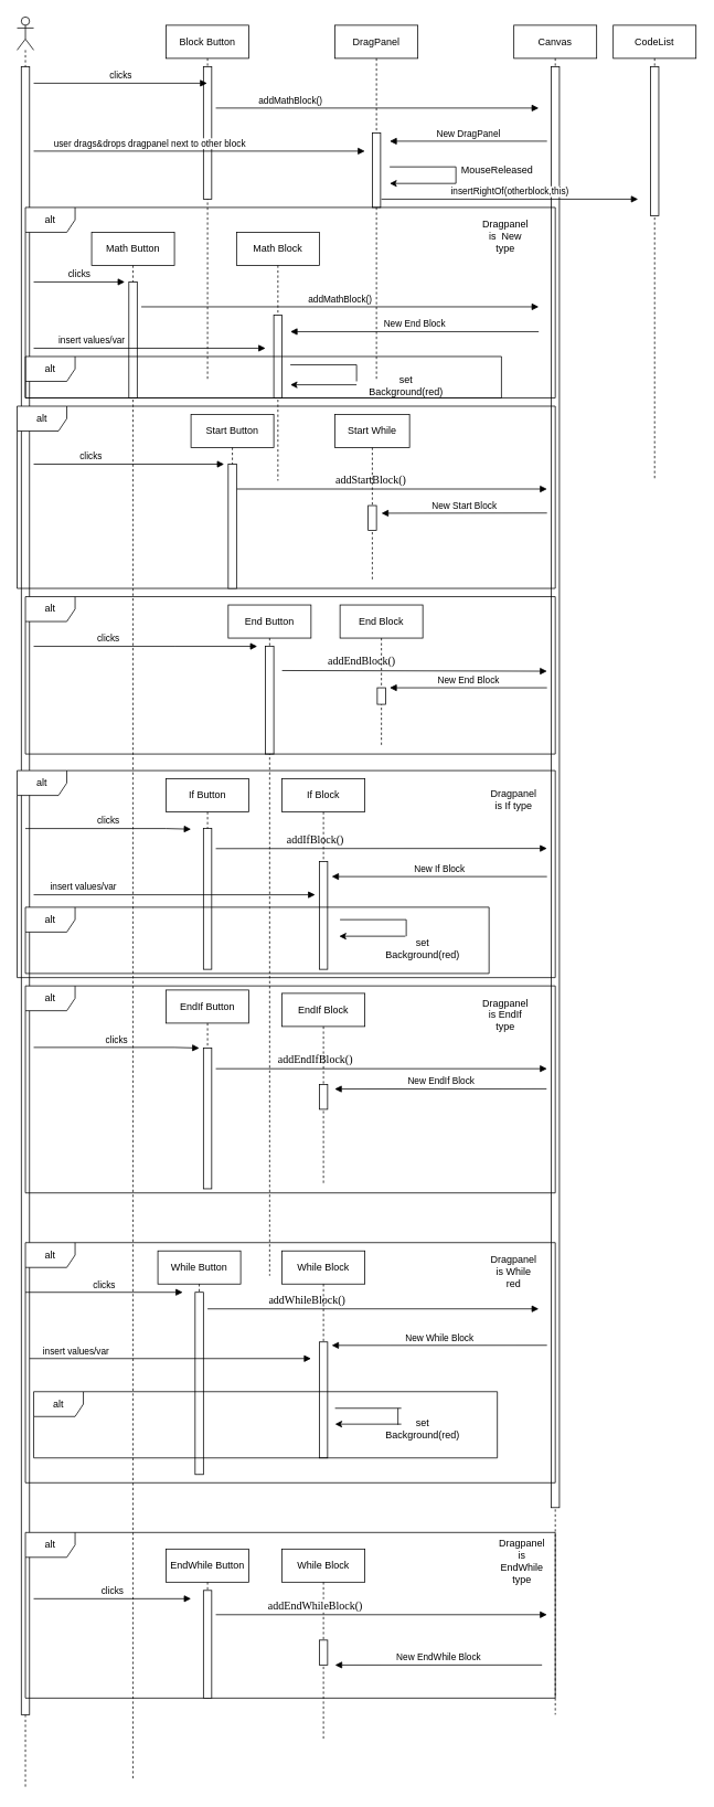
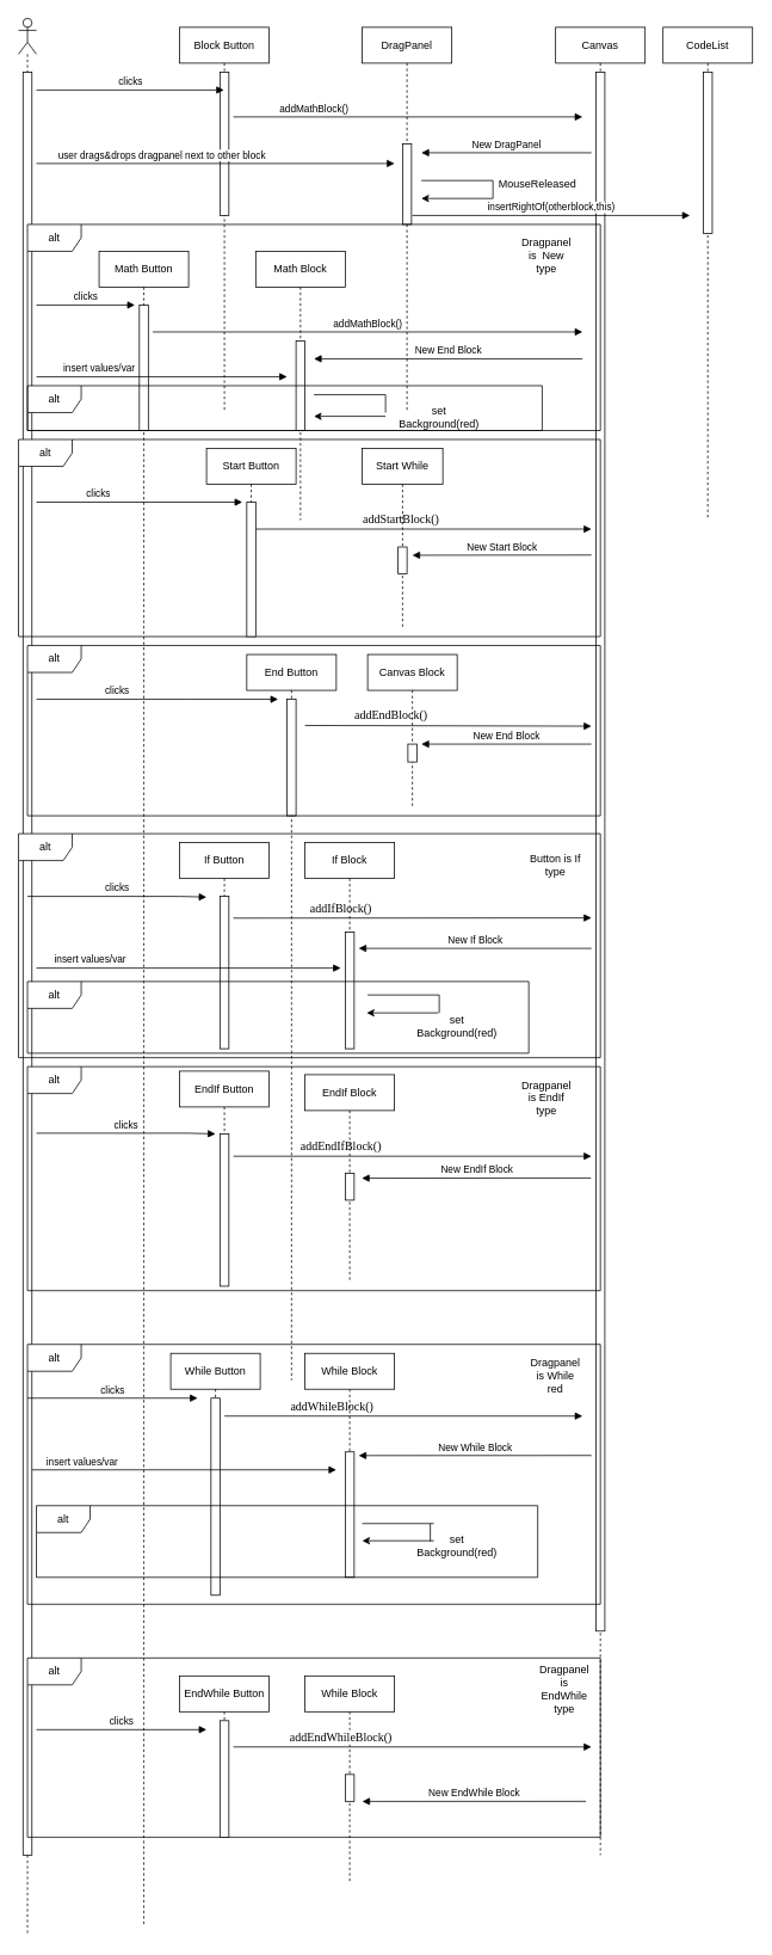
- <mxCell id="30" value="End Block" style="shape=umlLifeline;perimeter=lifelinePerimeter;whiteSpace=wrap;html=1;container=1;dropTarget=0;collapsible=0;recursiveResize=0;outlineConnect=0;portConstraint=eastwest;newEdgeStyle={&quot;curved&quot;:0,&quot;rounded&quot;:0};" parent="1" vertex="1"><mxGeometry x="410" y="730" width="100" height="170" as="geometry" /></mxCell>
+ <mxCell id="30" value="Canvas Block" style="shape=umlLifeline;perimeter=lifelinePerimeter;whiteSpace=wrap;html=1;container=1;dropTarget=0;collapsible=0;recursiveResize=0;outlineConnect=0;portConstraint=eastwest;newEdgeStyle={&quot;curved&quot;:0,&quot;rounded&quot;:0};" parent="1" vertex="1"><mxGeometry x="410" y="730" width="100" height="170" as="geometry" /></mxCell>
- <mxCell id="96" value="Dragpanel is If type" style="text;html=1;align=center;verticalAlign=middle;whiteSpace=wrap;rounded=0;" vertex="1" parent="1"><mxGeometry x="590" y="950" width="60" height="30" as="geometry" /></mxCell>
+ <mxCell id="96" value="Button is If type" style="text;html=1;align=center;verticalAlign=middle;whiteSpace=wrap;rounded=0;" vertex="1" parent="1"><mxGeometry x="590" y="950" width="60" height="30" as="geometry" /></mxCell>
